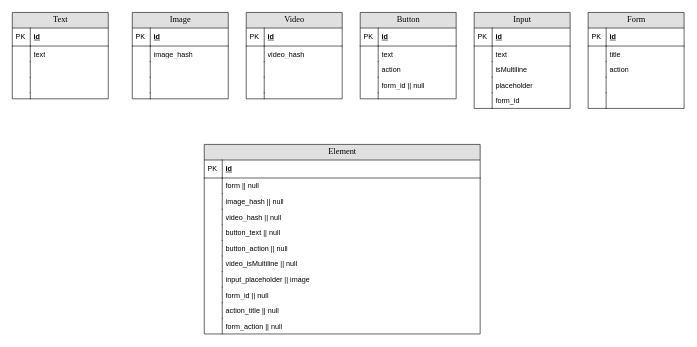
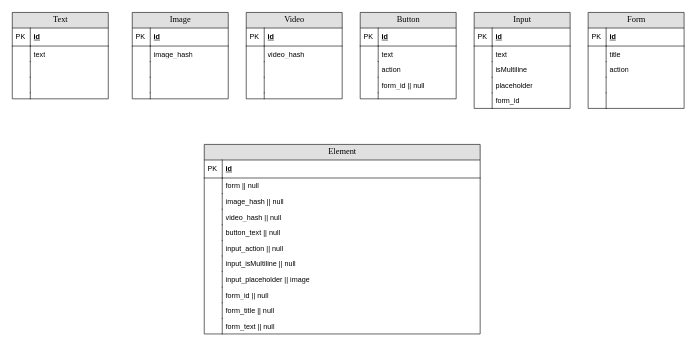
- <mxCell id="79" value="button_action || null" style="shape=partialRectangle;top=0;left=0;right=0;bottom=0;html=1;align=left;verticalAlign=top;fillColor=none;spacingLeft=34;spacingRight=4;whiteSpace=wrap;overflow=hidden;rotatable=0;points=[[0,0.5],[1,0.5]];portConstraint=eastwest;dropTarget=0;" vertex="1" parent="68"><mxGeometry y="160" width="460" height="26" as="geometry" /></mxCell>
+ <mxCell id="79" value="input_action || null" style="shape=partialRectangle;top=0;left=0;right=0;bottom=0;html=1;align=left;verticalAlign=top;fillColor=none;spacingLeft=34;spacingRight=4;whiteSpace=wrap;overflow=hidden;rotatable=0;points=[[0,0.5],[1,0.5]];portConstraint=eastwest;dropTarget=0;" vertex="1" parent="68"><mxGeometry y="160" width="460" height="26" as="geometry" /></mxCell>
- <mxCell id="81" value="video_isMultiline || null" style="shape=partialRectangle;top=0;left=0;right=0;bottom=0;html=1;align=left;verticalAlign=top;fillColor=none;spacingLeft=34;spacingRight=4;whiteSpace=wrap;overflow=hidden;rotatable=0;points=[[0,0.5],[1,0.5]];portConstraint=eastwest;dropTarget=0;" vertex="1" parent="68"><mxGeometry y="186" width="460" height="26" as="geometry" /></mxCell>
+ <mxCell id="81" value="input_isMultiline || null" style="shape=partialRectangle;top=0;left=0;right=0;bottom=0;html=1;align=left;verticalAlign=top;fillColor=none;spacingLeft=34;spacingRight=4;whiteSpace=wrap;overflow=hidden;rotatable=0;points=[[0,0.5],[1,0.5]];portConstraint=eastwest;dropTarget=0;" vertex="1" parent="68"><mxGeometry y="186" width="460" height="26" as="geometry" /></mxCell>
- <mxCell id="87" value="action_title || null" style="shape=partialRectangle;top=0;left=0;right=0;bottom=0;html=1;align=left;verticalAlign=top;fillColor=none;spacingLeft=34;spacingRight=4;whiteSpace=wrap;overflow=hidden;rotatable=0;points=[[0,0.5],[1,0.5]];portConstraint=eastwest;dropTarget=0;" vertex="1" parent="68"><mxGeometry y="264" width="460" height="26" as="geometry" /></mxCell>
+ <mxCell id="87" value="form_title || null" style="shape=partialRectangle;top=0;left=0;right=0;bottom=0;html=1;align=left;verticalAlign=top;fillColor=none;spacingLeft=34;spacingRight=4;whiteSpace=wrap;overflow=hidden;rotatable=0;points=[[0,0.5],[1,0.5]];portConstraint=eastwest;dropTarget=0;" vertex="1" parent="68"><mxGeometry y="264" width="460" height="26" as="geometry" /></mxCell>
- <mxCell id="89" value="form_action || null" style="shape=partialRectangle;top=0;left=0;right=0;bottom=0;html=1;align=left;verticalAlign=top;fillColor=none;spacingLeft=34;spacingRight=4;whiteSpace=wrap;overflow=hidden;rotatable=0;points=[[0,0.5],[1,0.5]];portConstraint=eastwest;dropTarget=0;" vertex="1" parent="68"><mxGeometry y="290" width="460" height="26" as="geometry" /></mxCell>
+ <mxCell id="89" value="form_text || null" style="shape=partialRectangle;top=0;left=0;right=0;bottom=0;html=1;align=left;verticalAlign=top;fillColor=none;spacingLeft=34;spacingRight=4;whiteSpace=wrap;overflow=hidden;rotatable=0;points=[[0,0.5],[1,0.5]];portConstraint=eastwest;dropTarget=0;" vertex="1" parent="68"><mxGeometry y="290" width="460" height="26" as="geometry" /></mxCell>
